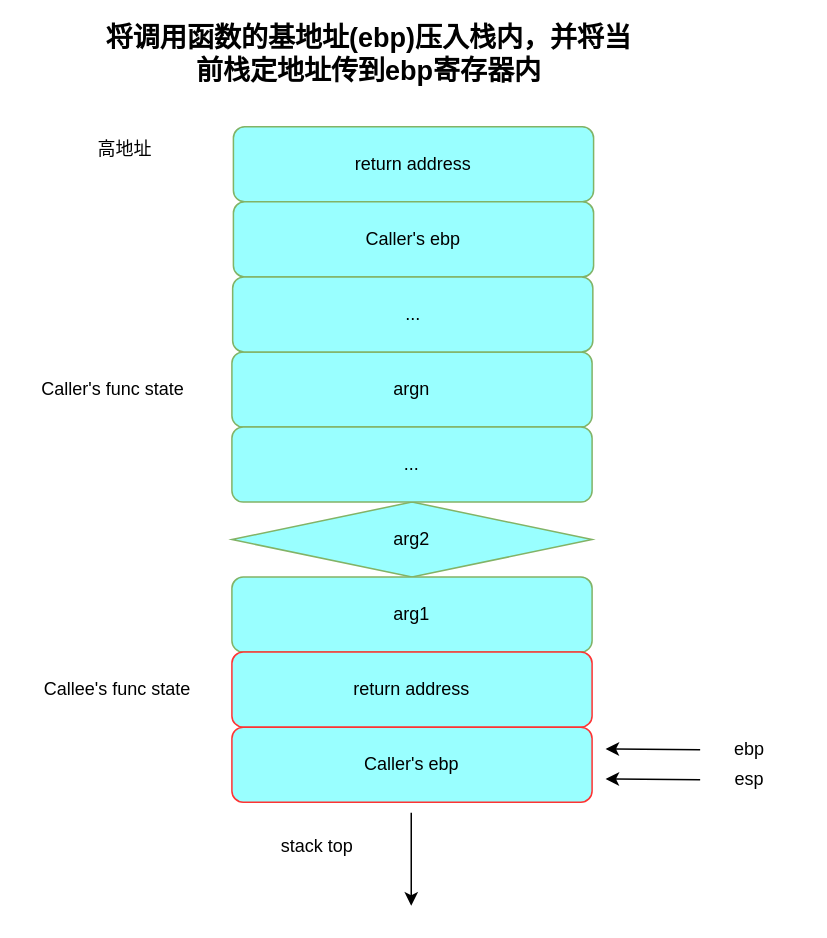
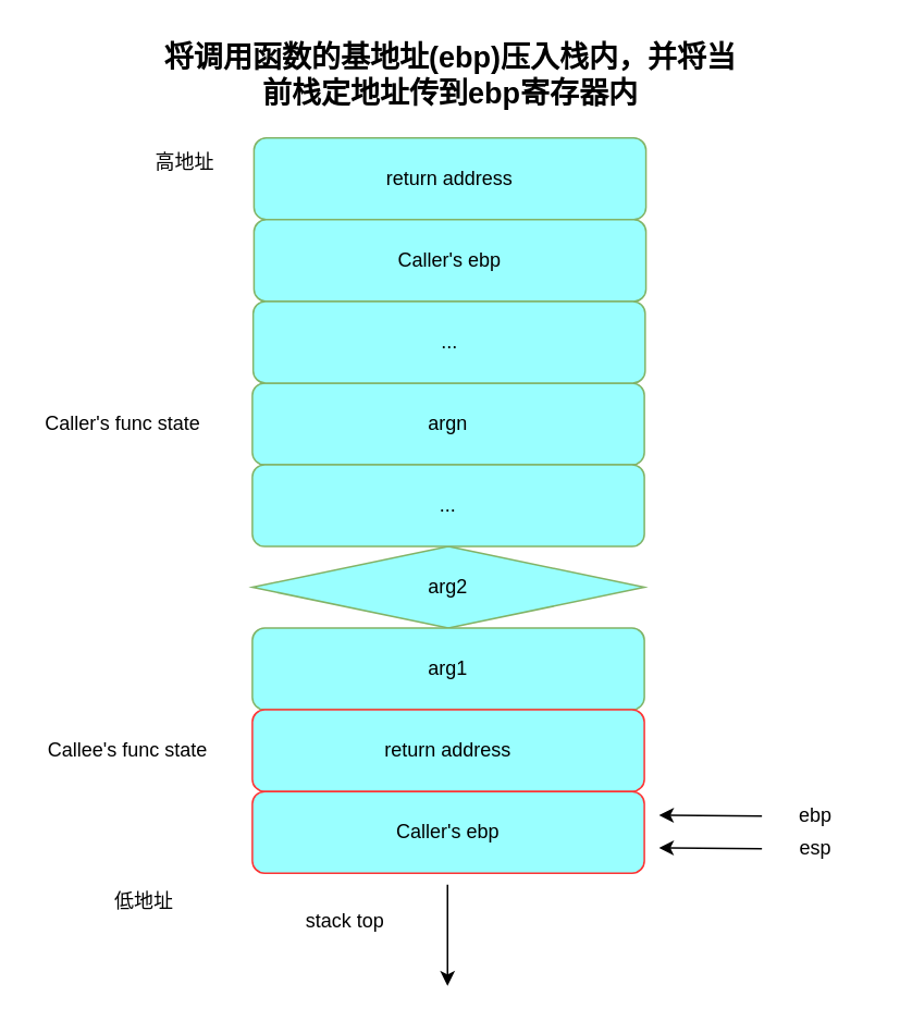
- <mxCell id="17" value="&lt;span style=&quot;font-size: 18px;&quot;&gt;&lt;b&gt;将调用函数的基地址(ebp)压入栈内，并将当前栈定地址传到ebp寄存器内&lt;/b&gt;&lt;/span&gt;" style="text;strokeColor=none;align=center;fillColor=none;html=1;verticalAlign=middle;whiteSpace=wrap;rounded=0;" vertex="1" parent="1"><mxGeometry x="62.5" y="10" width="365" height="51" as="geometry" /></mxCell>
+ <mxCell id="17" value="&lt;span style=&quot;font-size: 18px;&quot;&gt;&lt;b&gt;将调用函数的基地址(ebp)压入栈内，并将当前栈定地址传到ebp寄存器内&lt;/b&gt;&lt;/span&gt;" style="text;strokeColor=none;align=center;fillColor=none;html=1;verticalAlign=middle;whiteSpace=wrap;rounded=0;" vertex="1" parent="1"><mxGeometry x="92.5" y="20" width="365" height="51" as="geometry" /></mxCell>
- <mxCell id="9" value="高地址" style="text;strokeColor=none;align=center;fillColor=none;html=1;verticalAlign=middle;whiteSpace=wrap;rounded=0;" parent="1" vertex="1"><mxGeometry x="53" y="84" width="60" height="30" as="geometry" /></mxCell>
+ <mxCell id="9" value="高地址" style="text;strokeColor=none;align=center;fillColor=none;html=1;verticalAlign=middle;whiteSpace=wrap;rounded=0;" parent="1" vertex="1"><mxGeometry x="83" y="84" width="60" height="30" as="geometry" /></mxCell>
+ <mxCell id="10" value="低地址" style="text;strokeColor=none;align=center;fillColor=none;html=1;verticalAlign=middle;whiteSpace=wrap;rounded=0;" parent="1" vertex="1"><mxGeometry x="58" y="537" width="60" height="30" as="geometry" /></mxCell>
